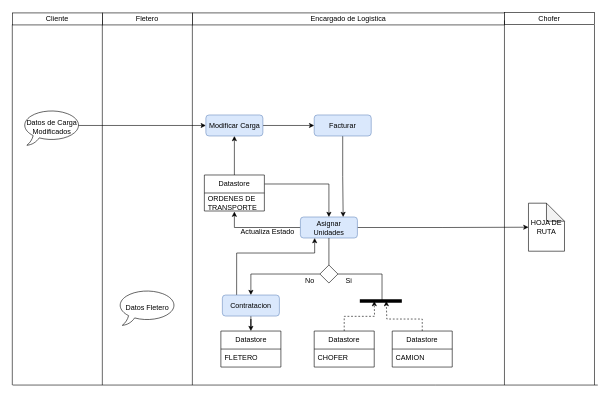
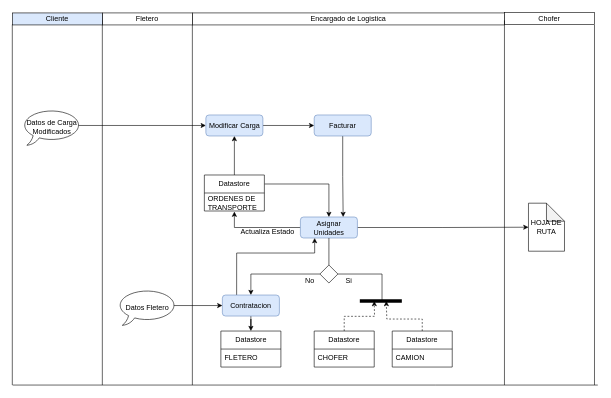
- <mxCell id="45" value="Cliente" style="rounded=0;whiteSpace=wrap;html=1;" vertex="1" parent="1"><mxGeometry x="20" y="21" width="150" height="20" as="geometry" /></mxCell>
+ <mxCell id="45" value="Cliente" style="rounded=0;whiteSpace=wrap;html=1;fillColor=#dae8fc;" vertex="1" parent="1"><mxGeometry x="20" y="21" width="150" height="20" as="geometry" /></mxCell>
+ <mxCell id="34" style="edgeStyle=orthogonalEdgeStyle;rounded=0;orthogonalLoop=1;jettySize=auto;html=1;entryX=0;entryY=0.5;entryDx=0;entryDy=0;exitX=0.945;exitY=0.45;exitDx=0;exitDy=0;exitPerimeter=0;" edge="1" parent="1" source="35" target="33"><mxGeometry relative="1" as="geometry" /></mxCell>
